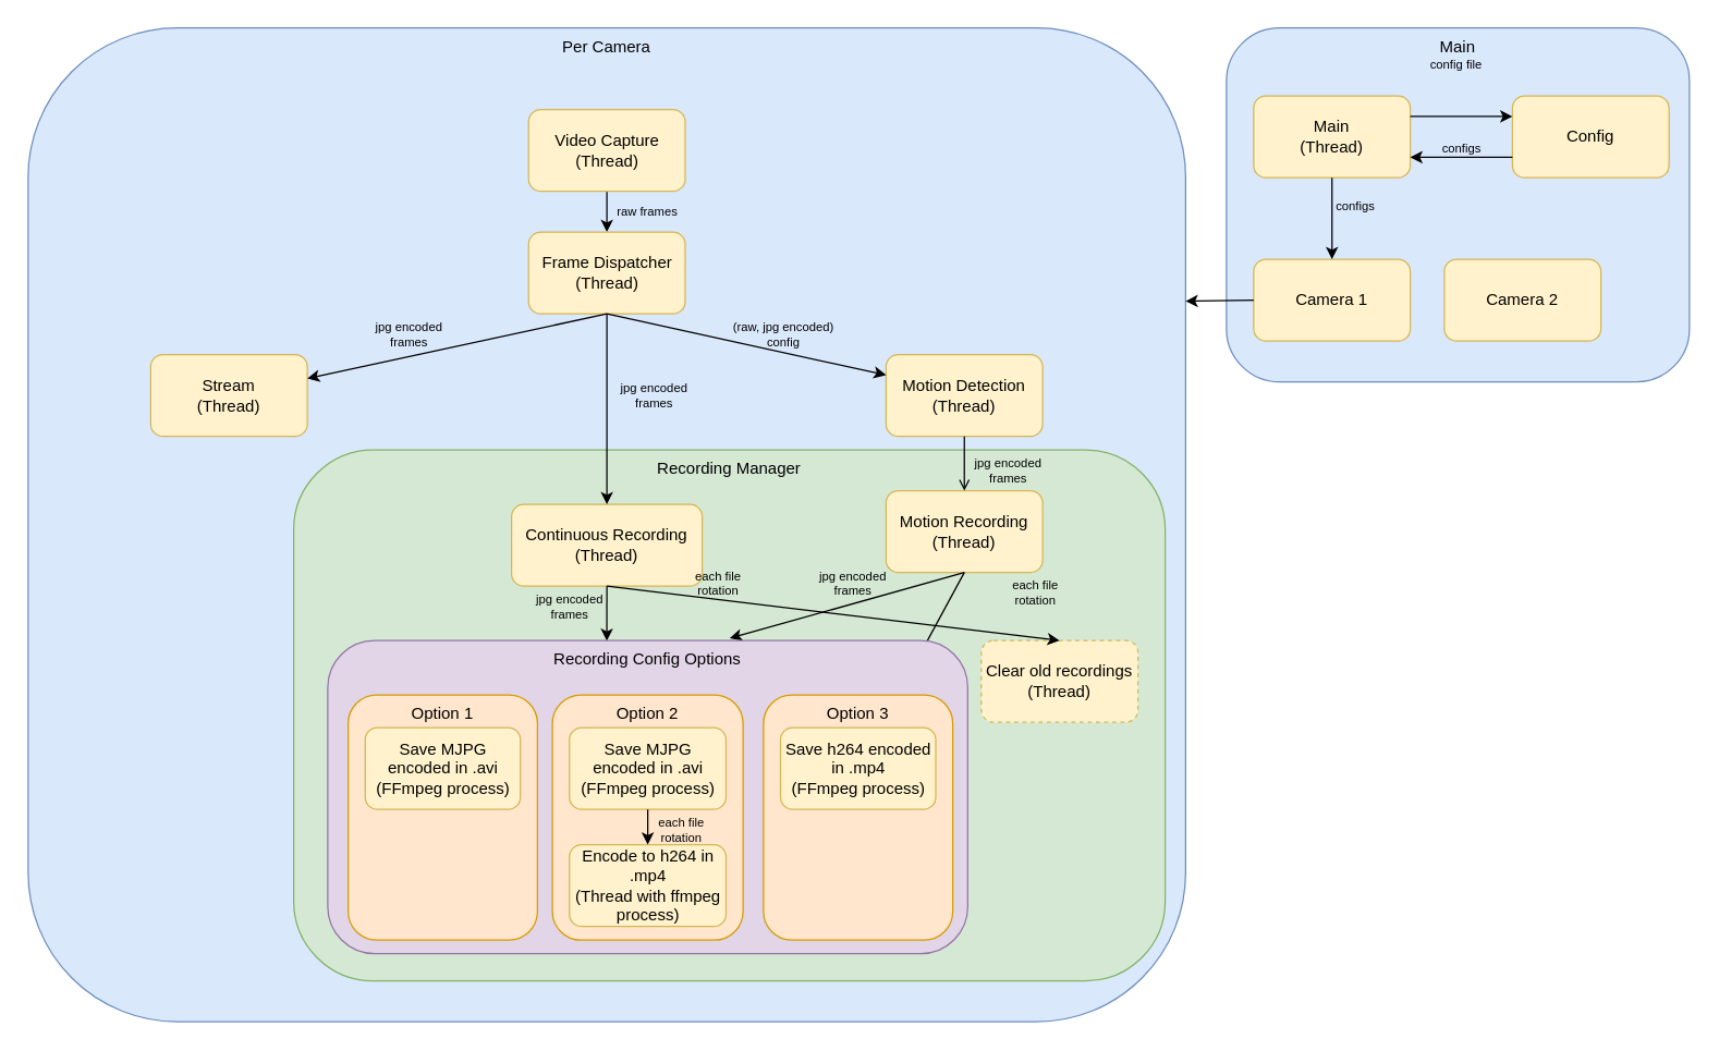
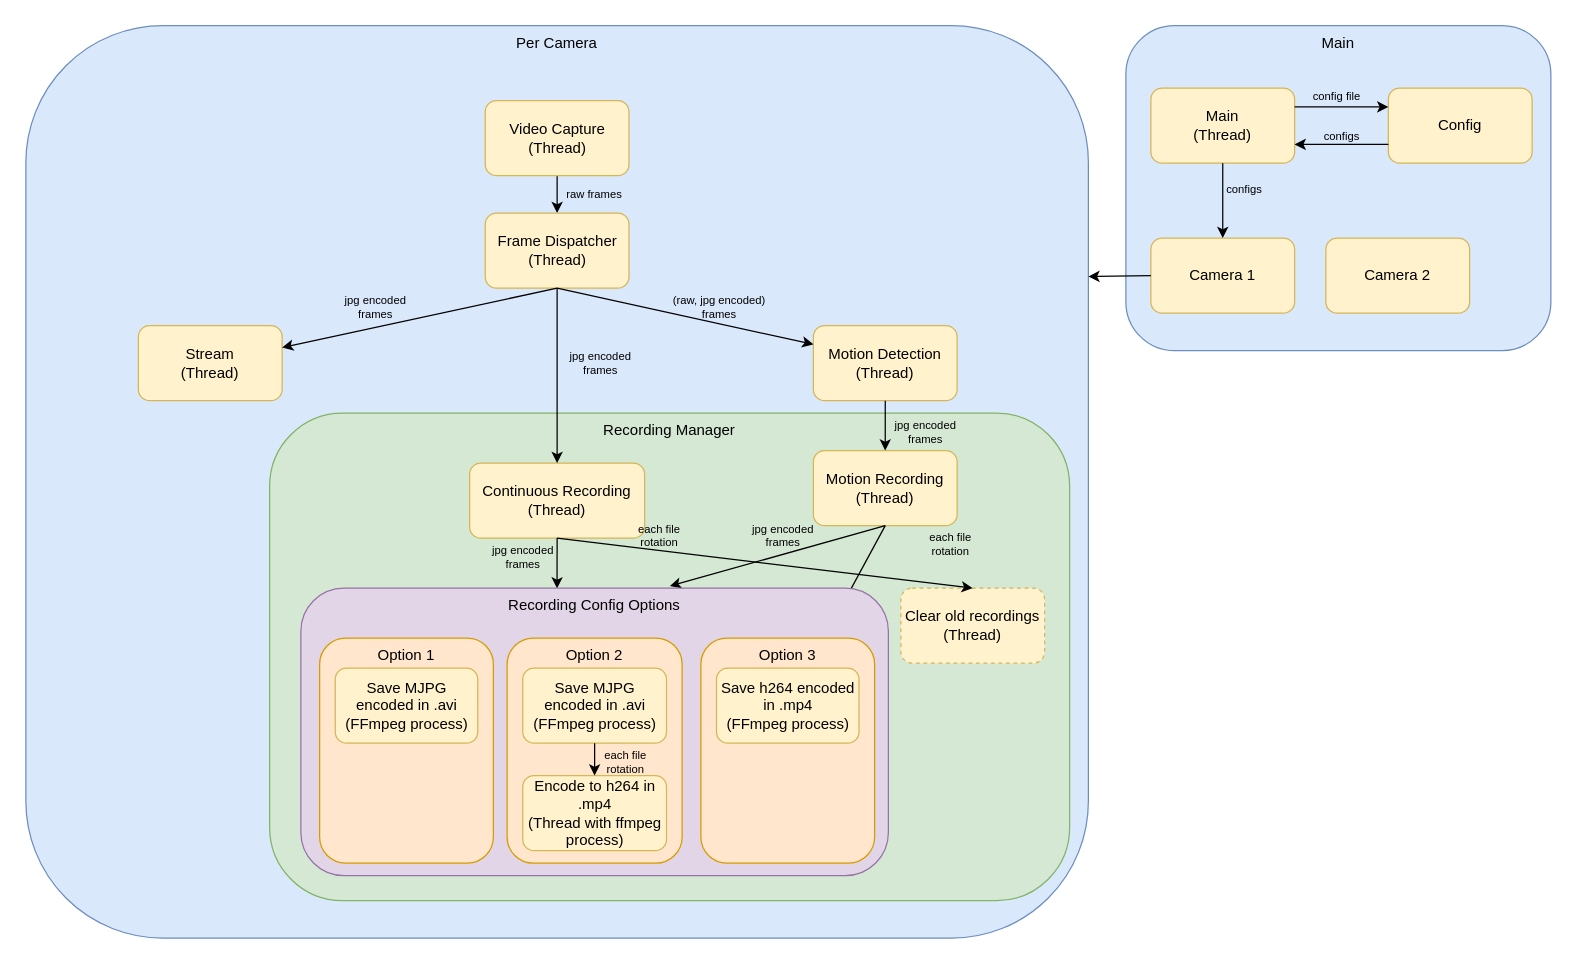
- <mxCell id="46" value="config file" style="text;html=1;align=center;verticalAlign=middle;whiteSpace=wrap;rounded=0;fontSize=9;" parent="42" vertex="1"><mxGeometry x="139" y="12" width="60" height="30" as="geometry" /></mxCell>
+ <mxCell id="46" value="config file" style="text;html=1;align=center;verticalAlign=middle;whiteSpace=wrap;rounded=0;fontSize=9;" parent="42" vertex="1"><mxGeometry x="139" y="42" width="60" height="30" as="geometry" /></mxCell>
- <mxCell id="14" value="(raw, jpg encoded) config" style="text;html=1;align=center;verticalAlign=middle;whiteSpace=wrap;rounded=0;fontSize=9;" parent="2" vertex="1"><mxGeometry x="510" y="210" width="90" height="30" as="geometry" /></mxCell>
+ <mxCell id="14" value="(raw, jpg encoded) frames" style="text;html=1;align=center;verticalAlign=middle;whiteSpace=wrap;rounded=0;fontSize=9;" parent="2" vertex="1"><mxGeometry x="510" y="210" width="90" height="30" as="geometry" /></mxCell>
- <mxCell id="40" value="" style="endArrow=open;html=1;rounded=0;exitX=0.5;exitY=1;exitDx=0;exitDy=0;entryX=0.5;entryY=0;entryDx=0;entryDy=0;" parent="2" source="7" target="18" edge="1"><mxGeometry width="50" height="50" relative="1" as="geometry"><mxPoint x="250" y="230" as="sourcePoint" /><mxPoint x="300" y="180" as="targetPoint" /></mxGeometry></mxCell>
+ <mxCell id="40" value="" style="endArrow=classic;html=1;rounded=0;exitX=0.5;exitY=1;exitDx=0;exitDy=0;entryX=0.5;entryY=0;entryDx=0;entryDy=0;" parent="2" source="7" target="18" edge="1"><mxGeometry width="50" height="50" relative="1" as="geometry"><mxPoint x="250" y="230" as="sourcePoint" /><mxPoint x="300" y="180" as="targetPoint" /></mxGeometry></mxCell>
